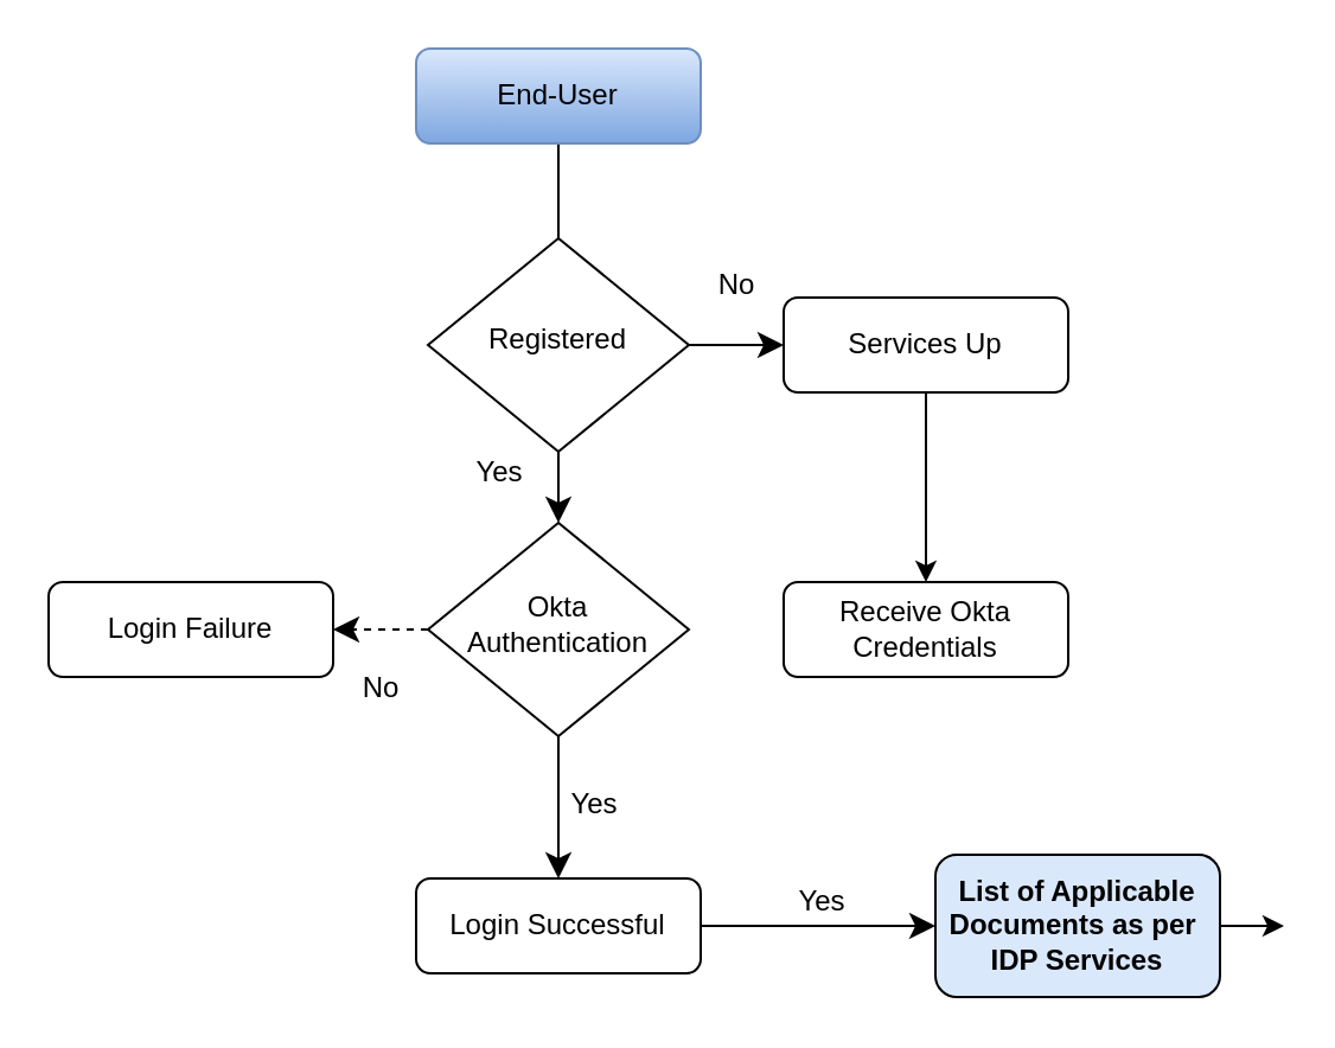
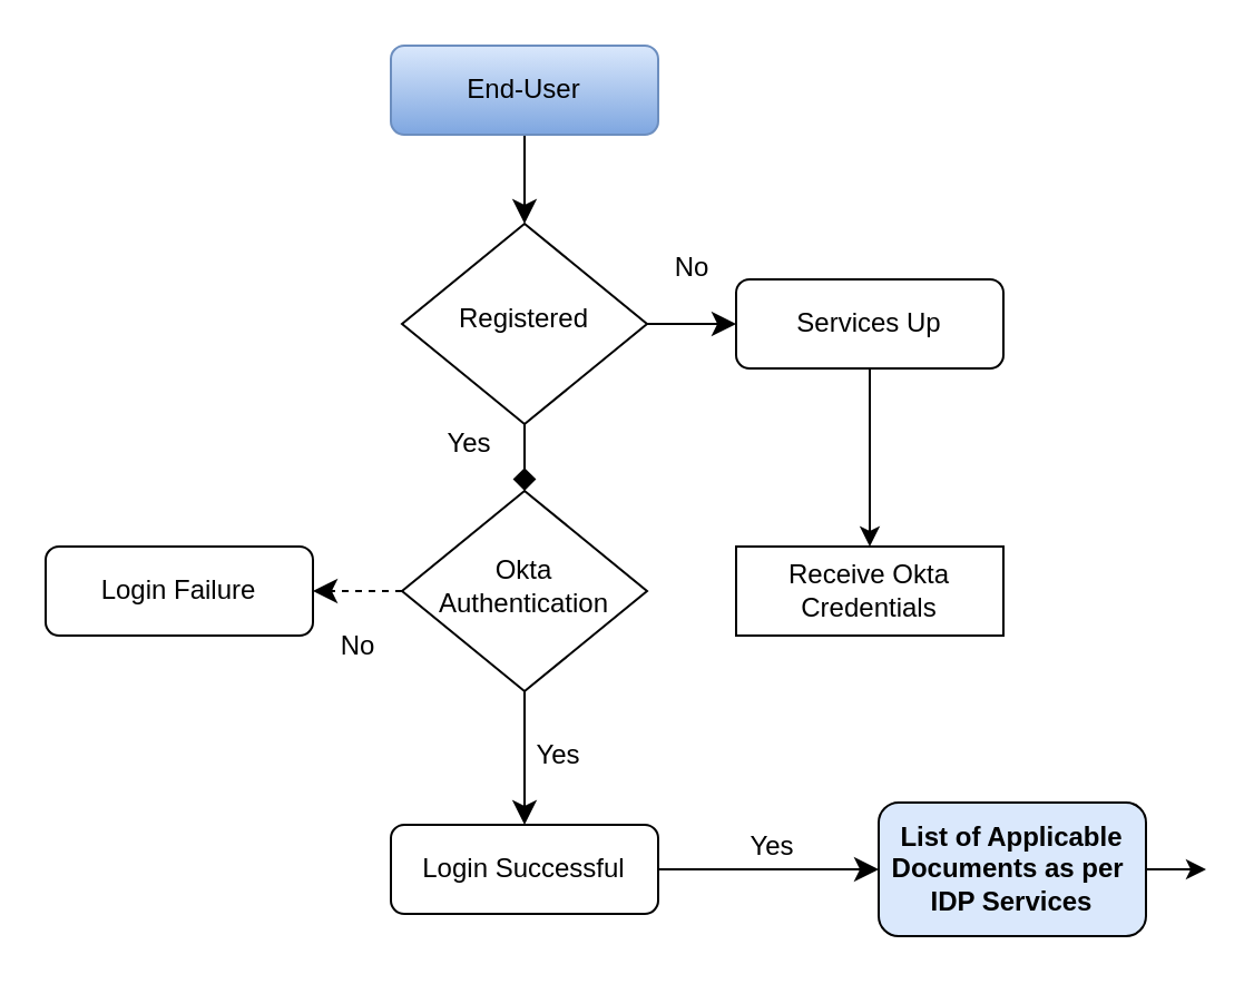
- <mxCell id="2" value="" style="rounded=0;html=1;jettySize=auto;orthogonalLoop=1;fontSize=12;endArrow=none;endFill=1;endSize=8;strokeWidth=1;shadow=0;labelBackgroundColor=none;edgeStyle=orthogonalEdgeStyle;" edge="1" parent="1" source="3" target="6"><mxGeometry relative="1" as="geometry" /></mxCell>
+ <mxCell id="2" value="" style="rounded=0;html=1;jettySize=auto;orthogonalLoop=1;fontSize=12;endArrow=classic;endFill=1;endSize=8;strokeWidth=1;shadow=0;labelBackgroundColor=none;edgeStyle=orthogonalEdgeStyle;" edge="1" parent="1" source="3" target="6"><mxGeometry relative="1" as="geometry" /></mxCell>
- <mxCell id="4" value="Yes" style="rounded=0;html=1;jettySize=auto;orthogonalLoop=1;fontSize=12;endArrow=classic;endFill=1;endSize=8;strokeWidth=1;shadow=0;labelBackgroundColor=none;edgeStyle=orthogonalEdgeStyle;" edge="1" parent="1" source="6" target="9"><mxGeometry x="0.2" y="-25" relative="1" as="geometry"><mxPoint y="-1" as="offset" /></mxGeometry></mxCell>
+ <mxCell id="4" value="Yes" style="rounded=0;html=1;jettySize=auto;orthogonalLoop=1;fontSize=12;endArrow=diamond;endFill=1;endSize=8;strokeWidth=1;shadow=0;labelBackgroundColor=none;edgeStyle=orthogonalEdgeStyle;" edge="1" parent="1" source="6" target="9"><mxGeometry x="0.2" y="-25" relative="1" as="geometry"><mxPoint y="-1" as="offset" /></mxGeometry></mxCell>
- <mxCell id="11" value="Receive Okta&lt;br style=&quot;font-size: 12px;&quot;&gt;&lt;div style=&quot;font-size: 12px;&quot;&gt;Credentials&lt;/div&gt;" style="rounded=1;whiteSpace=wrap;html=1;fontSize=12;glass=0;strokeWidth=1;shadow=0;" vertex="1" parent="1"><mxGeometry x="330" y="245" width="120" height="40" as="geometry" /></mxCell>
+ <mxCell id="11" value="Receive Okta&lt;br style=&quot;font-size: 12px;&quot;&gt;&lt;div style=&quot;font-size: 12px;&quot;&gt;Credentials&lt;/div&gt;" style="whiteSpace=wrap;html=1;fontSize=12;glass=0;strokeWidth=1;shadow=0;rounded=0;" vertex="1" parent="1"><mxGeometry x="330" y="245" width="120" height="40" as="geometry" /></mxCell>
